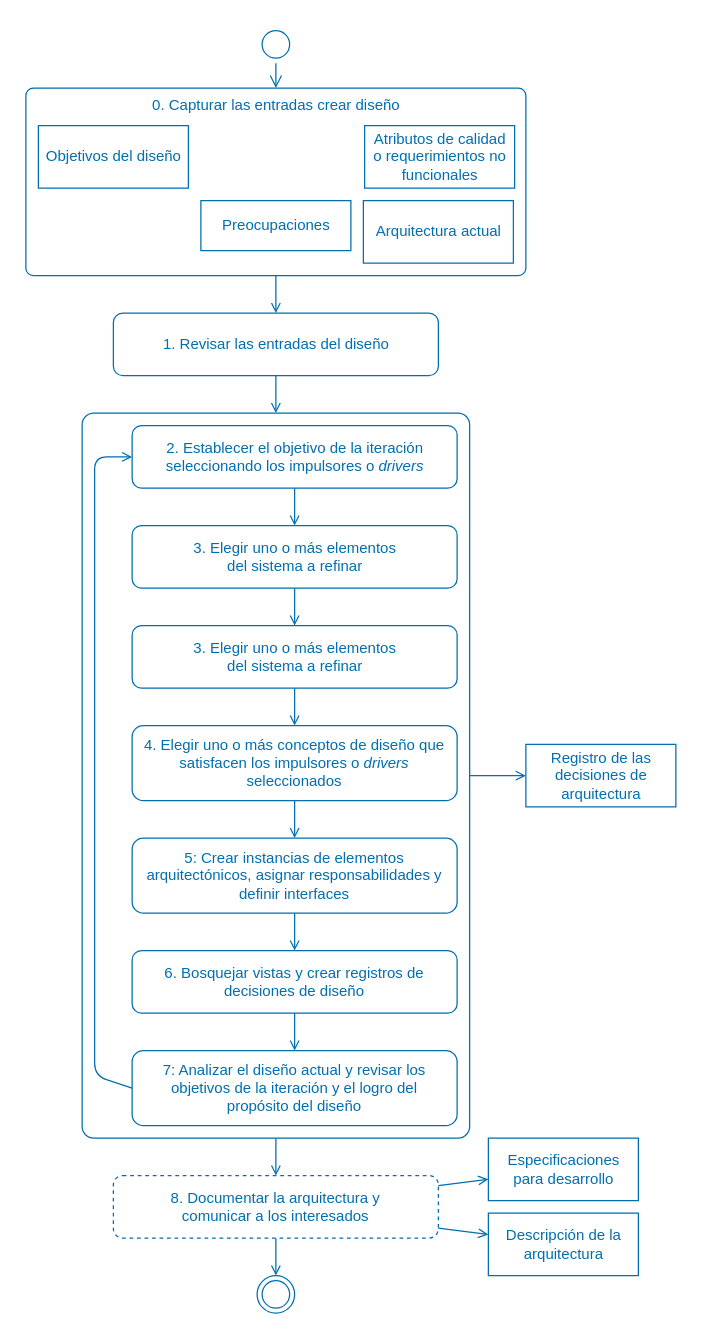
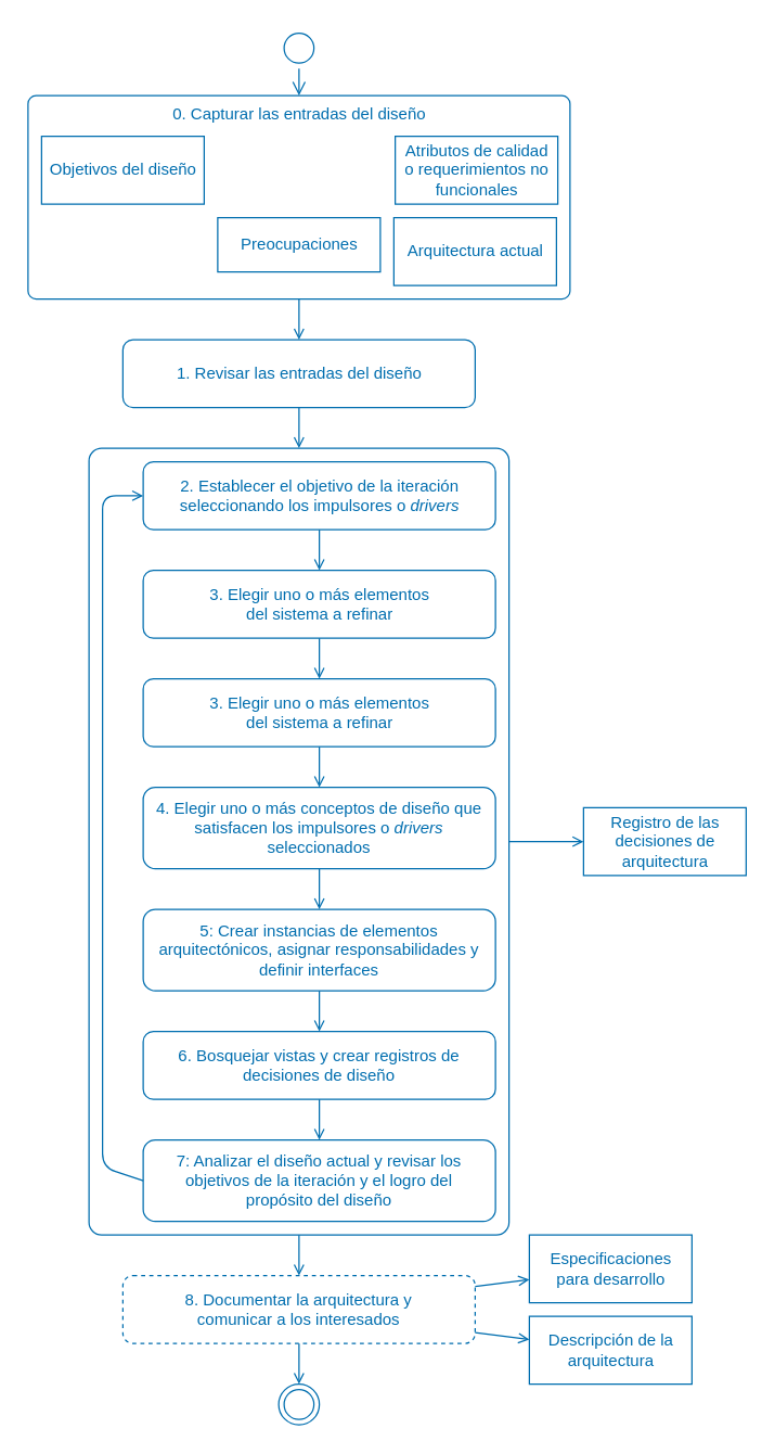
- <mxCell id="6" value="0. Capturar las entradas crear diseño" style="html=1;dashed=0;whitespace=wrap;verticalAlign=top;fillColor=none;strokeColor=#006EAF;rounded=1;arcSize=4;fontColor=#006EAF;" parent="1" vertex="1"><mxGeometry x="20" y="70" width="400" height="150" as="geometry" /></mxCell>
+ <mxCell id="6" value="0. Capturar las entradas del diseño" style="html=1;dashed=0;whitespace=wrap;verticalAlign=top;fillColor=none;strokeColor=#006EAF;rounded=1;arcSize=4;fontColor=#006EAF;" parent="1" vertex="1"><mxGeometry x="20" y="70" width="400" height="150" as="geometry" /></mxCell>
- <mxCell id="31" value="Registro de las&lt;br&gt;decisiones de&lt;br&gt;arquitectura" style="html=1;fillColor=none;strokeColor=#006EAF;fontColor=#006EAF;" parent="1" vertex="1"><mxGeometry x="420" y="595" width="120" height="50" as="geometry" /></mxCell>
+ <mxCell id="31" value="Registro de las&lt;br&gt;decisiones de&lt;br&gt;arquitectura" style="html=1;fillColor=none;strokeColor=#006EAF;fontColor=#006EAF;" parent="1" vertex="1"><mxGeometry x="430" y="595" width="120" height="50" as="geometry" /></mxCell>
